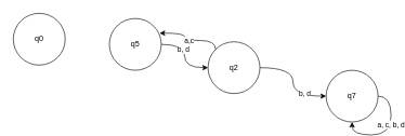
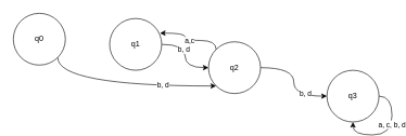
- <mxCell id="7" value="q5" style="ellipse;whiteSpace=wrap;html=1;aspect=fixed;" vertex="1" parent="1"><mxGeometry x="168" y="28" width="80" height="80" as="geometry" /></mxCell>
+ <mxCell id="7" value="q1" style="ellipse;whiteSpace=wrap;html=1;aspect=fixed;" vertex="1" parent="1"><mxGeometry x="168" y="28" width="80" height="80" as="geometry" /></mxCell>
+ <mxCell id="8" style="edgeStyle=orthogonalEdgeStyle;rounded=0;orthogonalLoop=1;jettySize=auto;html=1;exitX=1;exitY=1;exitDx=0;exitDy=0;entryX=0;entryY=1;entryDx=0;entryDy=0;curved=1;" edge="1" parent="1" source="10" target="4"><mxGeometry relative="1" as="geometry"><Array as="points"><mxPoint x="88" y="132" /></Array></mxGeometry></mxCell>
+ <mxCell id="9" value="b, d" style="edgeLabel;html=1;align=center;verticalAlign=middle;resizable=0;points=[];" vertex="1" connectable="0" parent="8"><mxGeometry x="0.428" y="2" relative="1" as="geometry"><mxPoint as="offset" /></mxGeometry></mxCell>
- <mxCell id="11" value="q7" style="ellipse;whiteSpace=wrap;html=1;aspect=fixed;" vertex="1" parent="1"><mxGeometry x="502" y="108" width="80" height="80" as="geometry" /></mxCell>
+ <mxCell id="11" value="q3" style="ellipse;whiteSpace=wrap;html=1;aspect=fixed;" vertex="1" parent="1"><mxGeometry x="502" y="108" width="80" height="80" as="geometry" /></mxCell>
